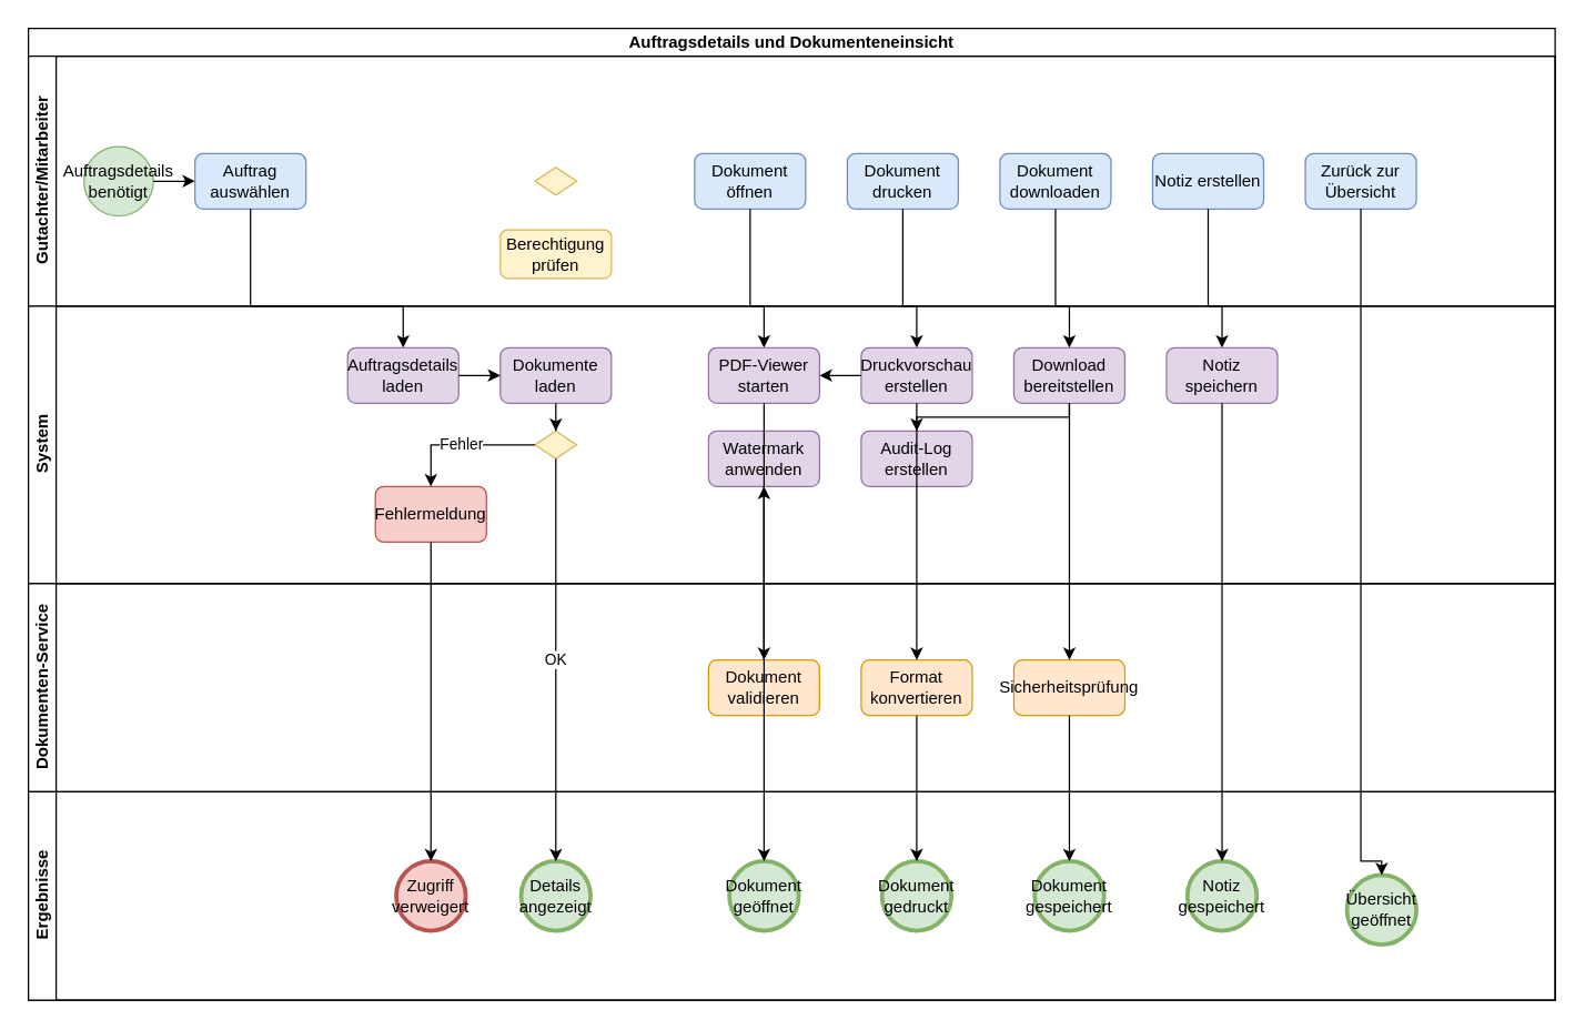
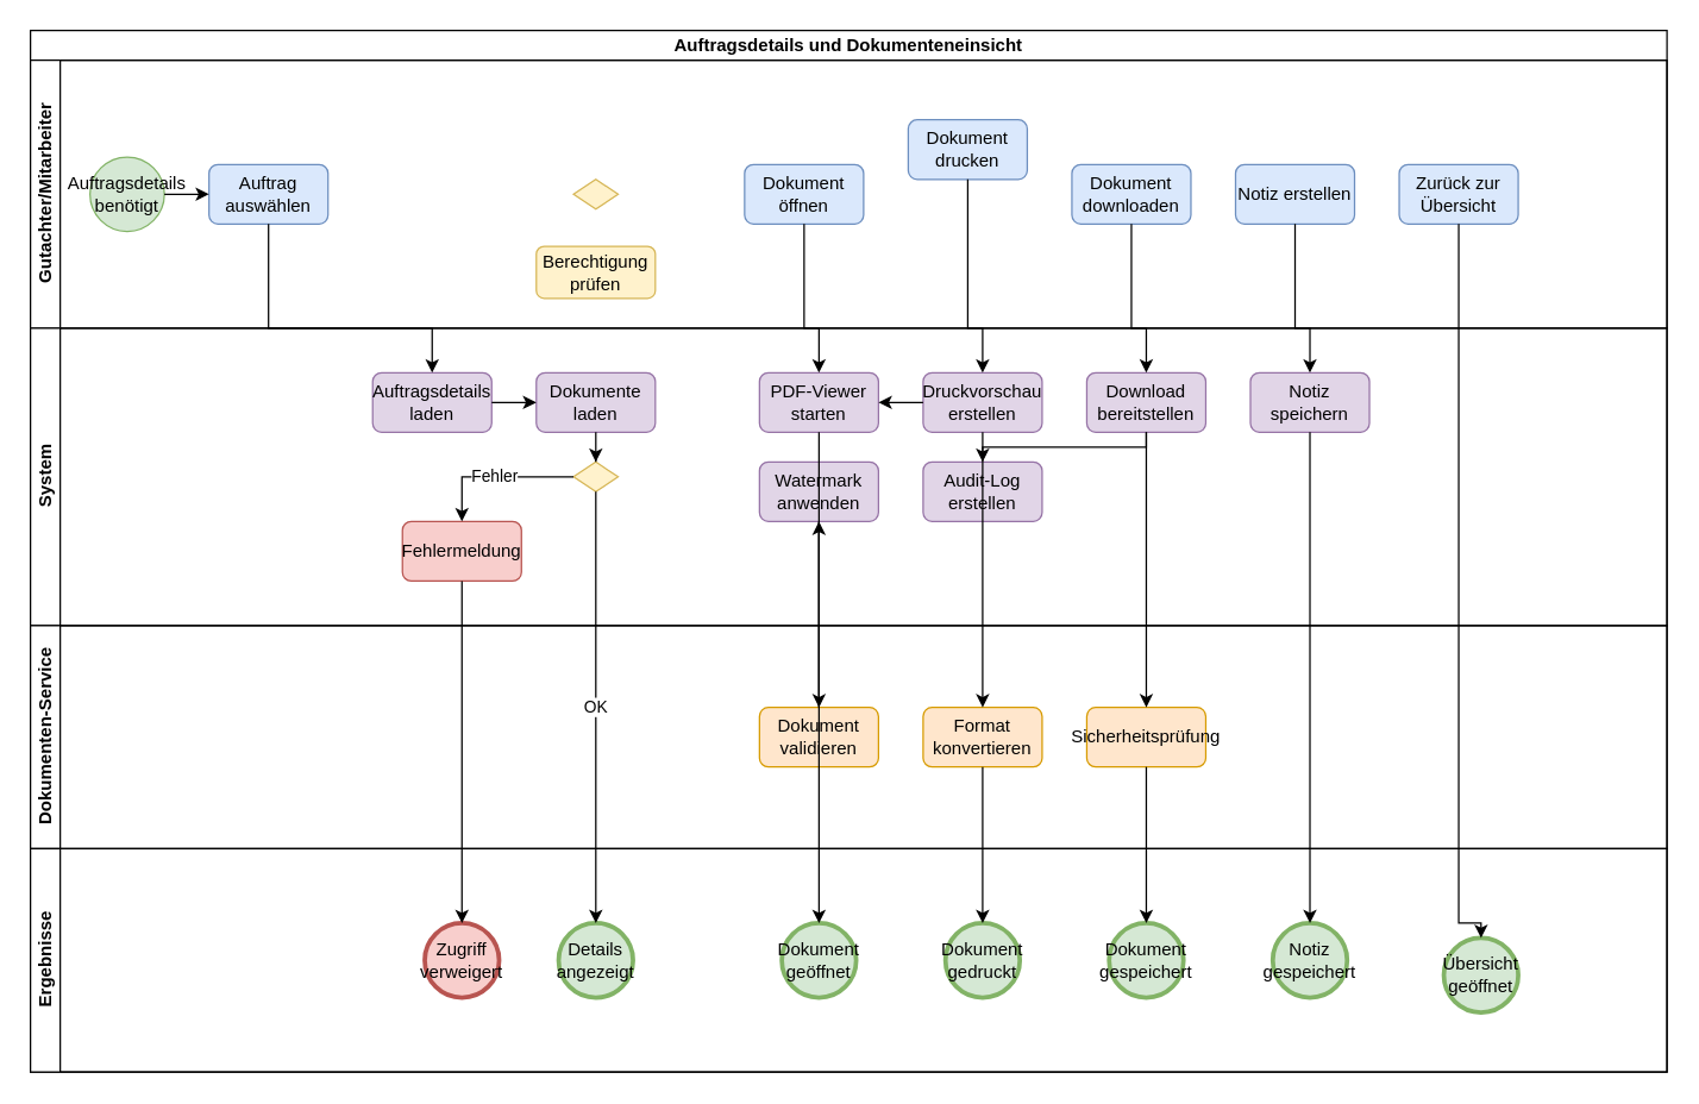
- <mxCell id="7" value="Dokument drucken" style="rounded=1;whiteSpace=wrap;html=1;fillColor=#dae8fc;strokeColor=#6c8ebf;" vertex="1" parent="3"><mxGeometry x="590" y="70" width="80" height="40" as="geometry" /></mxCell>
+ <mxCell id="7" value="Dokument drucken" style="rounded=1;whiteSpace=wrap;html=1;fillColor=#dae8fc;strokeColor=#6c8ebf;" vertex="1" parent="3"><mxGeometry x="590" y="40" width="80" height="40" as="geometry" /></mxCell>
